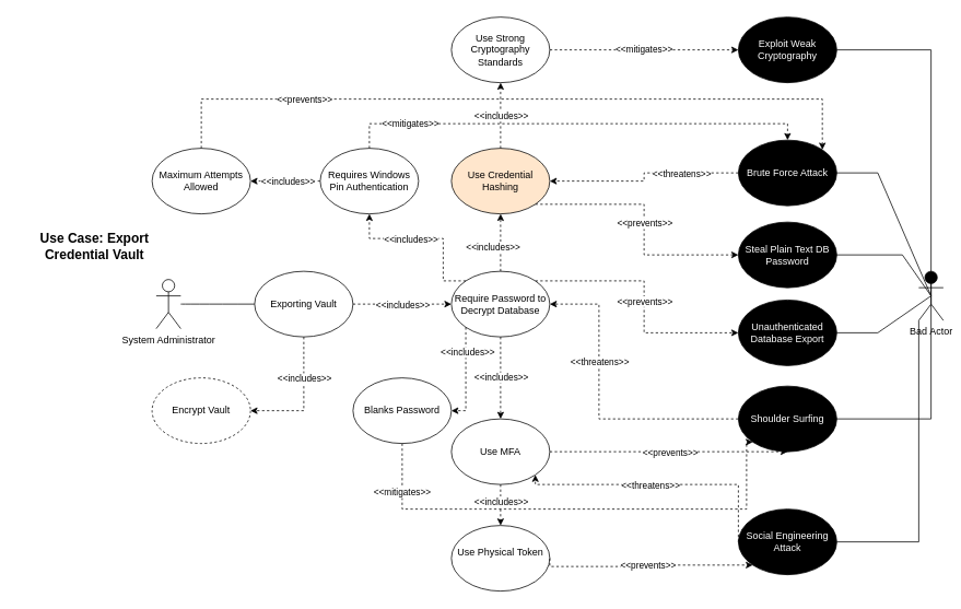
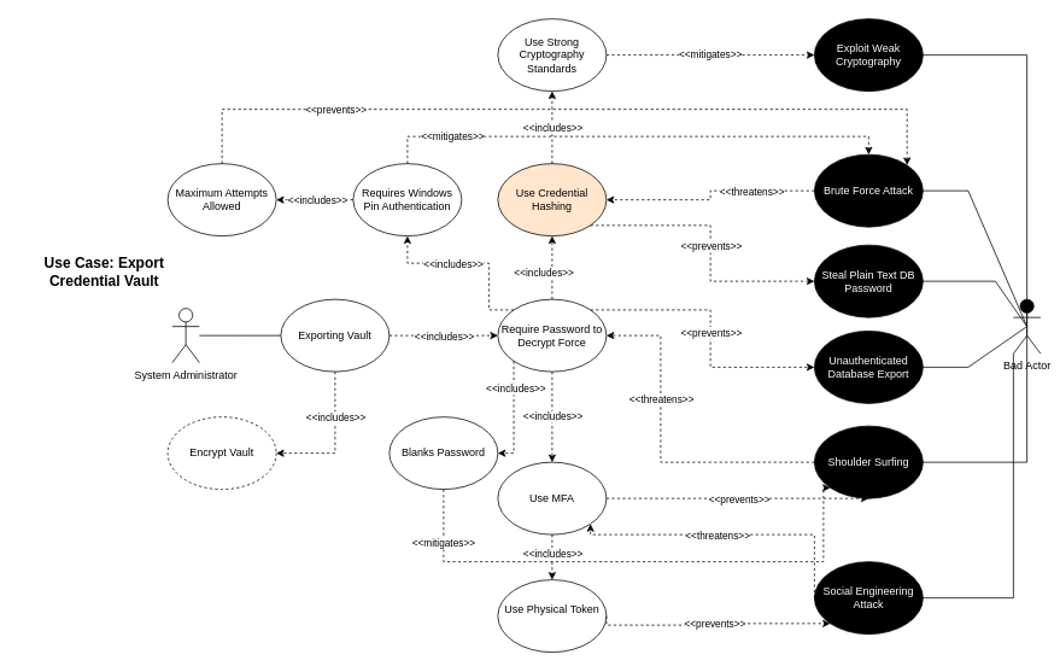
- <mxCell id="7" value="Require Password to Decrypt Database" style="ellipse;whiteSpace=wrap;html=1;" vertex="1" parent="1"><mxGeometry x="550" y="330" width="120" height="80" as="geometry" /></mxCell>
+ <mxCell id="7" value="Require Password to Decrypt Force" style="ellipse;whiteSpace=wrap;html=1;" vertex="1" parent="1"><mxGeometry x="550" y="330" width="120" height="80" as="geometry" /></mxCell>
